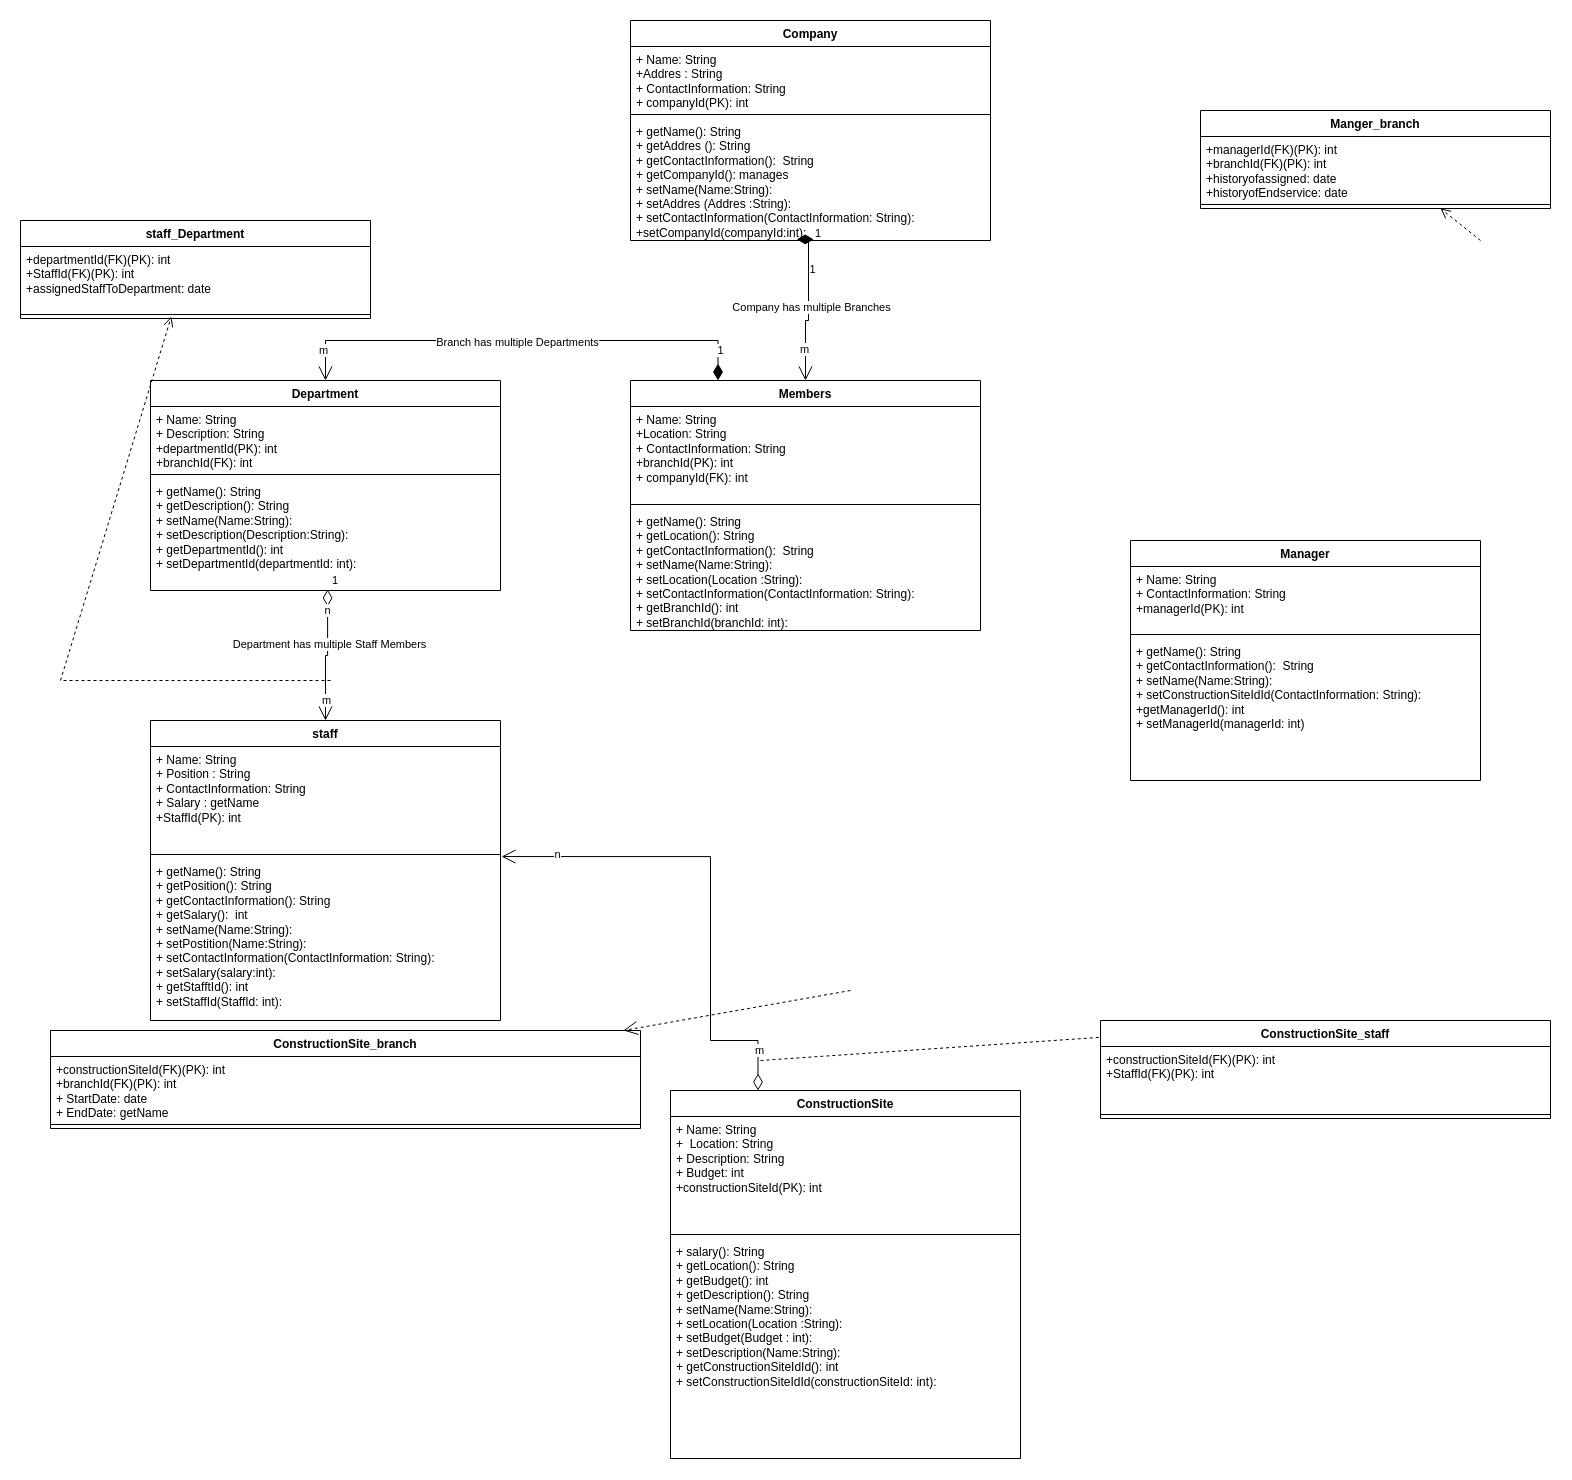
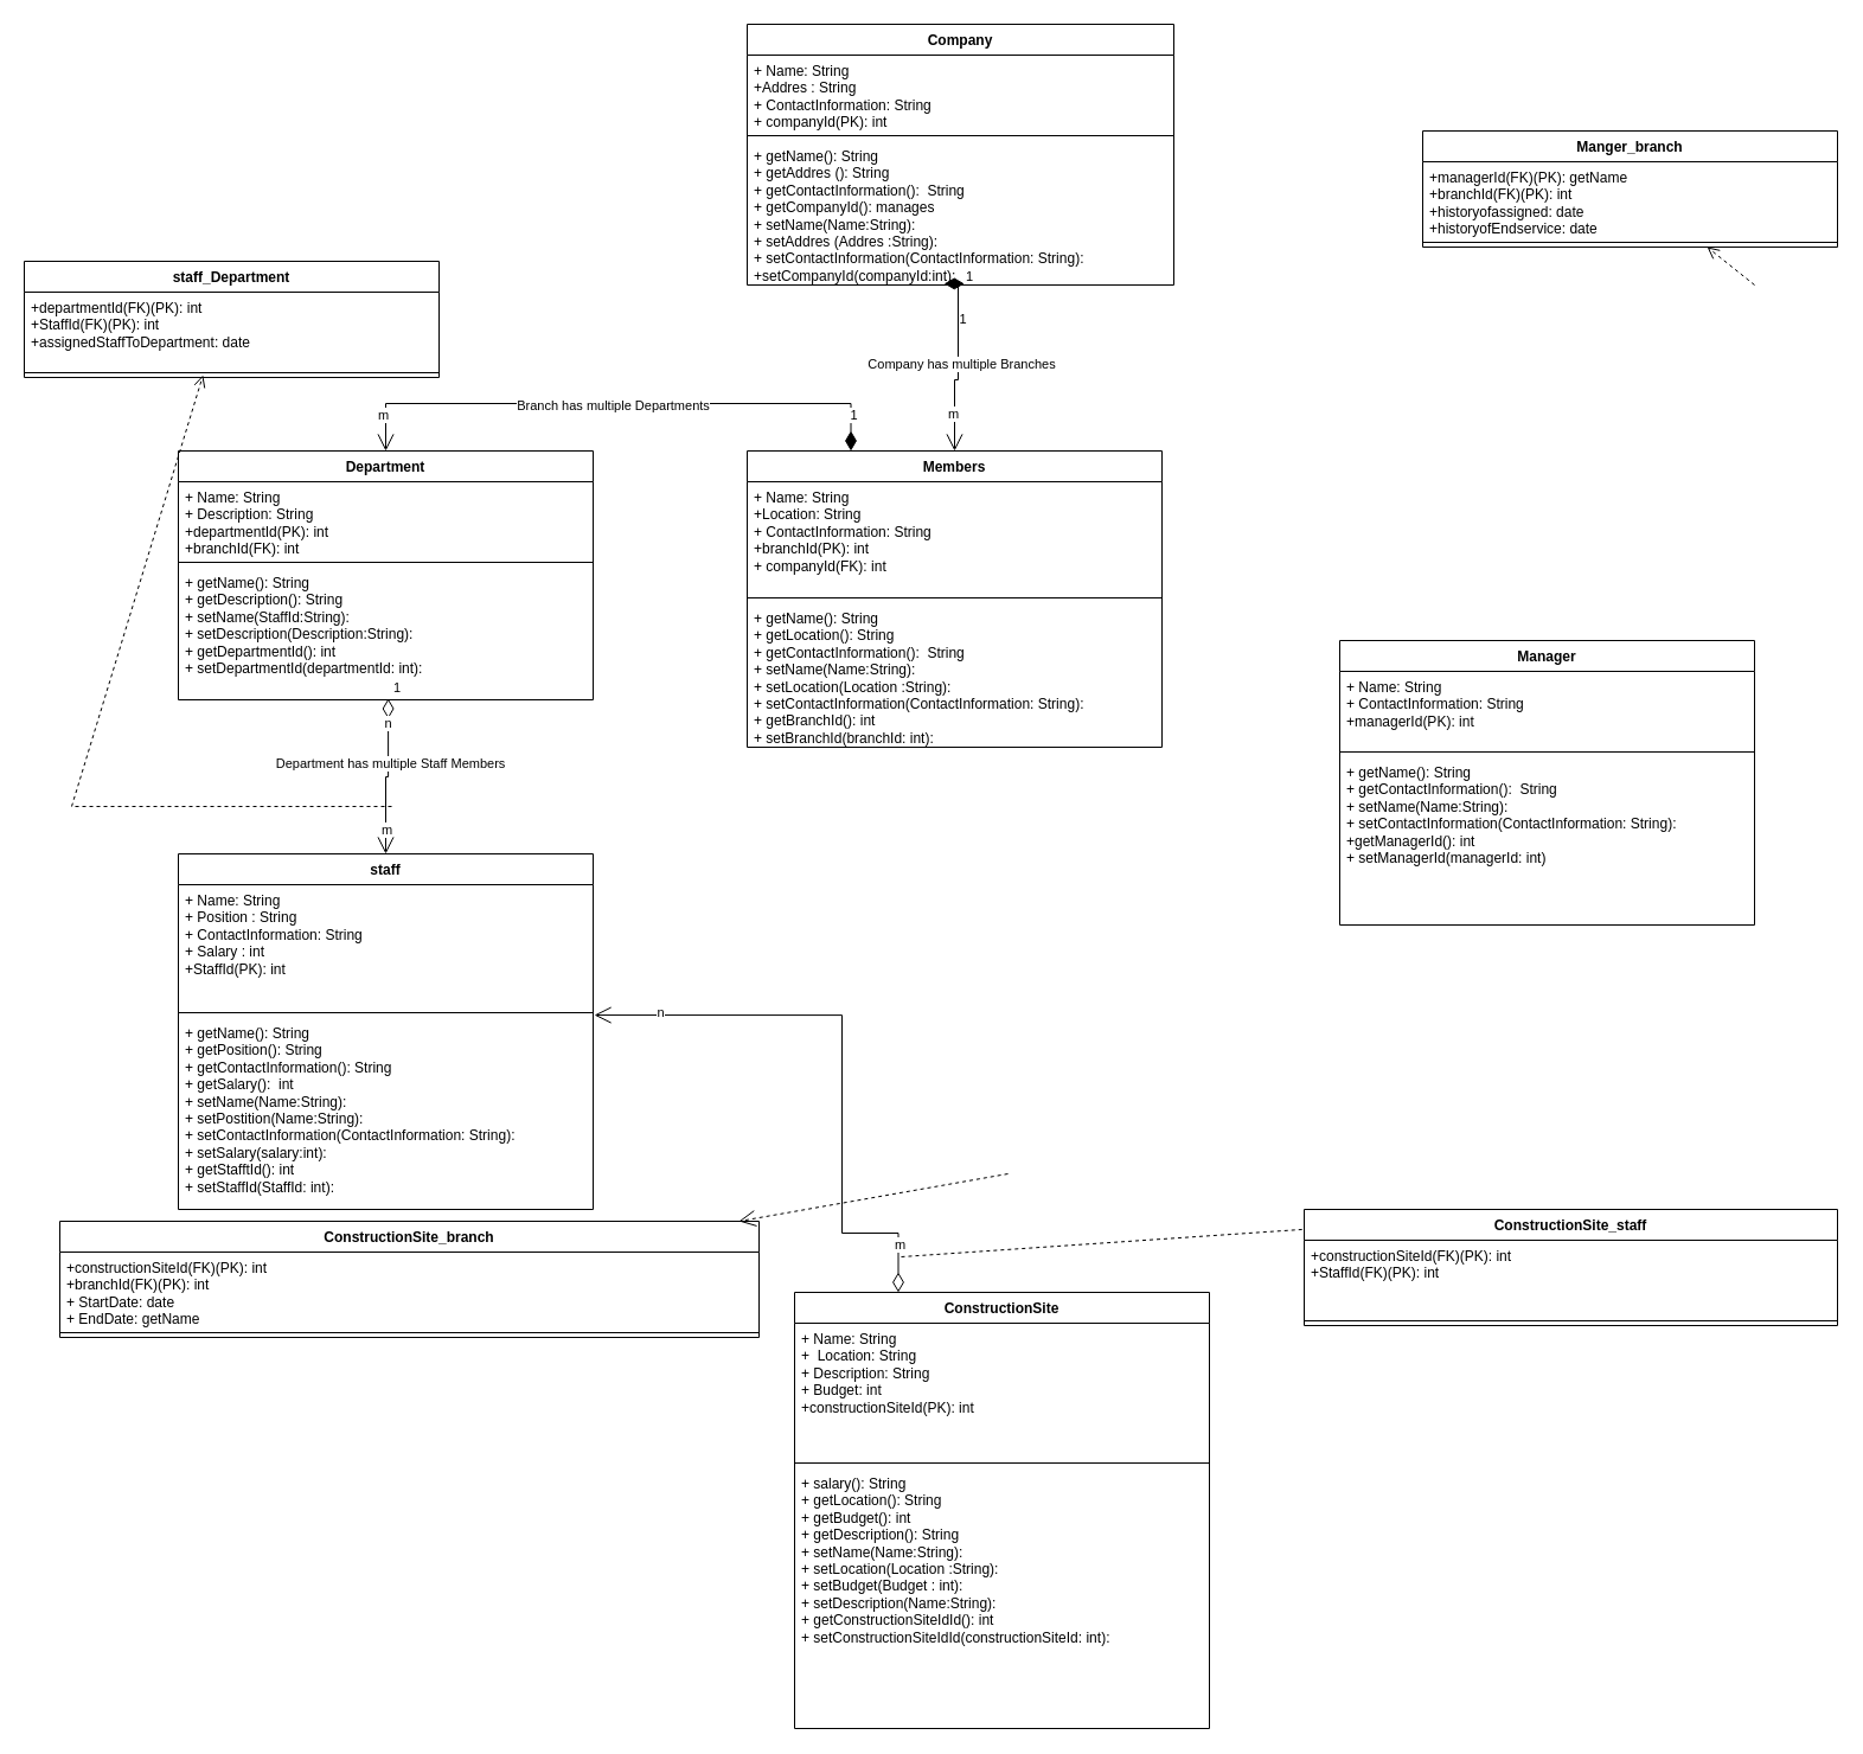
- <mxCell id="39" value="+managerId(FK)(PK): int&lt;br&gt;+branchId(FK)(PK): int&lt;br&gt;+historyofassigned: date&lt;br&gt;+historyofEndservice: date" style="text;strokeColor=none;fillColor=none;align=left;verticalAlign=top;spacingLeft=4;spacingRight=4;overflow=hidden;rotatable=0;points=[[0,0.5],[1,0.5]];portConstraint=eastwest;whiteSpace=wrap;html=1;" parent="38" vertex="1"><mxGeometry y="26" width="350" height="64" as="geometry" /></mxCell>
+ <mxCell id="39" value="+managerId(FK)(PK): getName&lt;br&gt;+branchId(FK)(PK): int&lt;br&gt;+historyofassigned: date&lt;br&gt;+historyofEndservice: date" style="text;strokeColor=none;fillColor=none;align=left;verticalAlign=top;spacingLeft=4;spacingRight=4;overflow=hidden;rotatable=0;points=[[0,0.5],[1,0.5]];portConstraint=eastwest;whiteSpace=wrap;html=1;" parent="38" vertex="1"><mxGeometry y="26" width="350" height="64" as="geometry" /></mxCell>
- <mxCell id="21" value="+ getName(): String&lt;br&gt;+ getDescription(): String&amp;nbsp;&amp;nbsp;&lt;br&gt;+ setName(Name:String):&amp;nbsp;&lt;br style=&quot;border-color: var(--border-color);&quot;&gt;+ setDescription(Description:String):&amp;nbsp;&amp;nbsp;&lt;br&gt;+ getDepartmentId(): int&lt;br style=&quot;border-color: var(--border-color);&quot;&gt;+ setDepartmentId(departmentId: int):&amp;nbsp;" style="text;strokeColor=none;fillColor=none;align=left;verticalAlign=top;spacingLeft=4;spacingRight=4;overflow=hidden;rotatable=0;points=[[0,0.5],[1,0.5]];portConstraint=eastwest;whiteSpace=wrap;html=1;" parent="18" vertex="1"><mxGeometry y="98" width="350" height="112" as="geometry" /></mxCell>
+ <mxCell id="21" value="+ getName(): String&lt;br&gt;+ getDescription(): String&amp;nbsp;&amp;nbsp;&lt;br&gt;+ setName(StaffId:String):&amp;nbsp;&lt;br style=&quot;border-color: var(--border-color);&quot;&gt;+ setDescription(Description:String):&amp;nbsp;&amp;nbsp;&lt;br&gt;+ getDepartmentId(): int&lt;br style=&quot;border-color: var(--border-color);&quot;&gt;+ setDepartmentId(departmentId: int):&amp;nbsp;" style="text;strokeColor=none;fillColor=none;align=left;verticalAlign=top;spacingLeft=4;spacingRight=4;overflow=hidden;rotatable=0;points=[[0,0.5],[1,0.5]];portConstraint=eastwest;whiteSpace=wrap;html=1;" parent="18" vertex="1"><mxGeometry y="98" width="350" height="112" as="geometry" /></mxCell>
- <mxCell id="37" value="+ getName(): String&lt;br&gt;+ getContactInformation():&amp;nbsp; String&lt;br&gt;+ setName(Name:String):&amp;nbsp;&lt;br style=&quot;border-color: var(--border-color);&quot;&gt;+ setConstructionSiteIdId(ContactInformation: String):&amp;nbsp;&amp;nbsp;&lt;br&gt;+getManagerId(): int&lt;br style=&quot;border-color: var(--border-color);&quot;&gt;+ setManagerId(managerId: int)&lt;br&gt;" style="text;strokeColor=none;fillColor=none;align=left;verticalAlign=top;spacingLeft=4;spacingRight=4;overflow=hidden;rotatable=0;points=[[0,0.5],[1,0.5]];portConstraint=eastwest;whiteSpace=wrap;html=1;" parent="34" vertex="1"><mxGeometry y="98" width="350" height="142" as="geometry" /></mxCell>
+ <mxCell id="37" value="+ getName(): String&lt;br&gt;+ getContactInformation():&amp;nbsp; String&lt;br&gt;+ setName(Name:String):&amp;nbsp;&lt;br style=&quot;border-color: var(--border-color);&quot;&gt;+ setContactInformation(ContactInformation: String):&amp;nbsp;&amp;nbsp;&lt;br&gt;+getManagerId(): int&lt;br style=&quot;border-color: var(--border-color);&quot;&gt;+ setManagerId(managerId: int)&lt;br&gt;" style="text;strokeColor=none;fillColor=none;align=left;verticalAlign=top;spacingLeft=4;spacingRight=4;overflow=hidden;rotatable=0;points=[[0,0.5],[1,0.5]];portConstraint=eastwest;whiteSpace=wrap;html=1;" parent="34" vertex="1"><mxGeometry y="98" width="350" height="142" as="geometry" /></mxCell>
- <mxCell id="27" value="+ Name: String&lt;br&gt;+ Position : String&lt;br&gt;+ ContactInformation: String&lt;br&gt;+ Salary : getName&lt;br&gt;+StaffId(PK): int&lt;br&gt;" style="text;strokeColor=none;fillColor=none;align=left;verticalAlign=top;spacingLeft=4;spacingRight=4;overflow=hidden;rotatable=0;points=[[0,0.5],[1,0.5]];portConstraint=eastwest;whiteSpace=wrap;html=1;" parent="26" vertex="1"><mxGeometry y="26" width="350" height="104" as="geometry" /></mxCell>
+ <mxCell id="27" value="+ Name: String&lt;br&gt;+ Position : String&lt;br&gt;+ ContactInformation: String&lt;br&gt;+ Salary : int&lt;br&gt;+StaffId(PK): int&lt;br&gt;" style="text;strokeColor=none;fillColor=none;align=left;verticalAlign=top;spacingLeft=4;spacingRight=4;overflow=hidden;rotatable=0;points=[[0,0.5],[1,0.5]];portConstraint=eastwest;whiteSpace=wrap;html=1;" parent="26" vertex="1"><mxGeometry y="26" width="350" height="104" as="geometry" /></mxCell>
